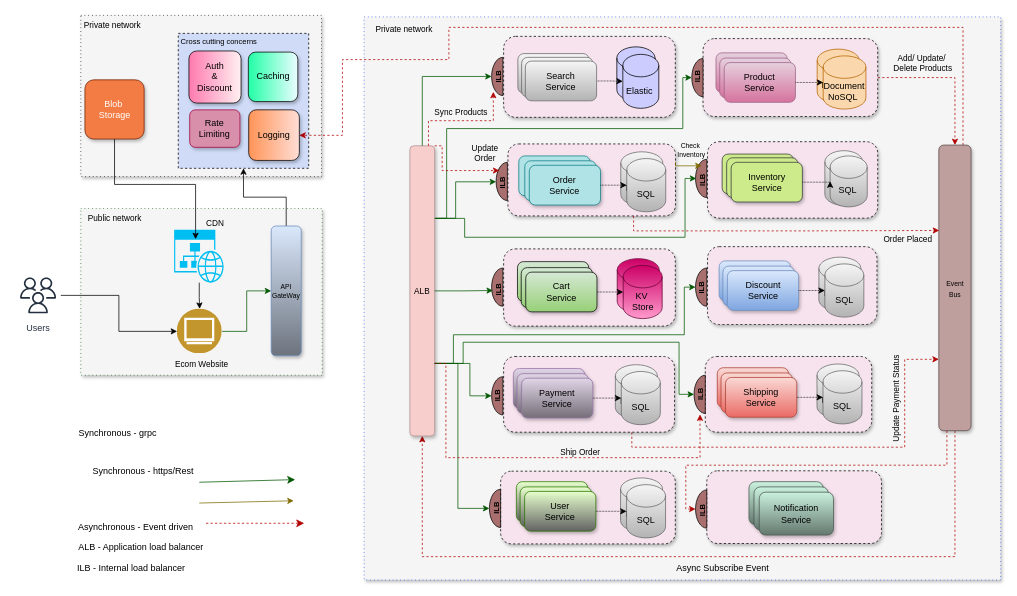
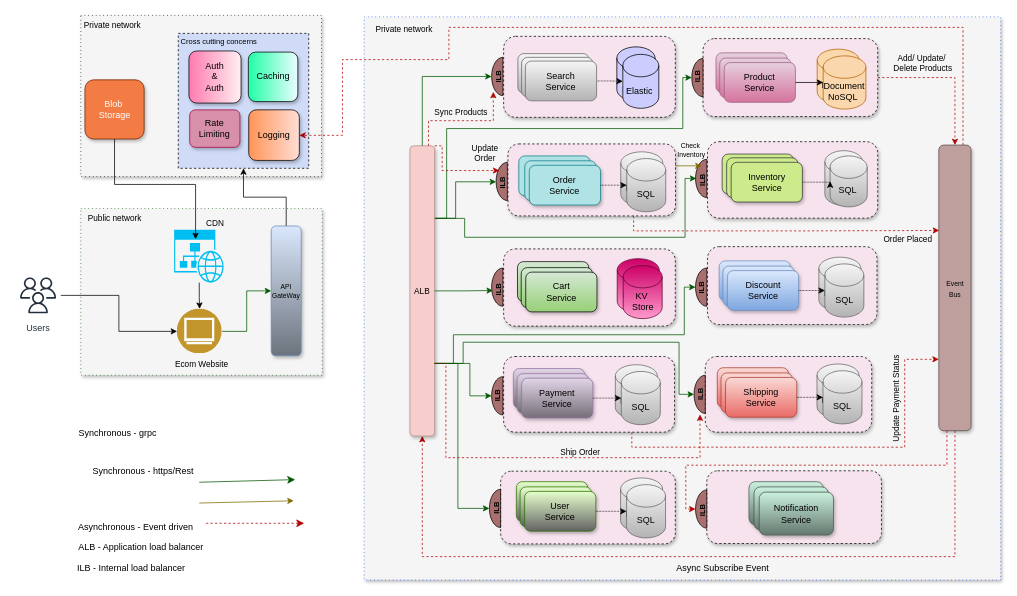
- <mxCell id="89" value="Auth&lt;div&gt;&amp;amp;&lt;/div&gt;&lt;div&gt;Discount&lt;/div&gt;" style="whiteSpace=wrap;html=1;aspect=fixed;rounded=1;shadow=1;fillColor=#FFF0F1;gradientColor=#FF7AAF;gradientDirection=west;" parent="1" vertex="1"><mxGeometry x="251.25" y="67.5" width="69.5" height="69.5" as="geometry" /></mxCell>
+ <mxCell id="89" value="Auth&lt;div&gt;&amp;amp;&lt;/div&gt;&lt;div&gt;Auth&lt;/div&gt;" style="whiteSpace=wrap;html=1;aspect=fixed;rounded=1;shadow=1;fillColor=#FFF0F1;gradientColor=#FF7AAF;gradientDirection=west;" parent="1" vertex="1"><mxGeometry x="251.25" y="67.5" width="69.5" height="69.5" as="geometry" /></mxCell>
- <mxCell id="86" style="edgeStyle=orthogonalEdgeStyle;rounded=0;orthogonalLoop=1;jettySize=auto;html=1;exitX=1;exitY=0.5;exitDx=0;exitDy=0;entryX=0;entryY=0.5;entryDx=0;entryDy=0;entryPerimeter=0;dashed=1;dashPattern=1 1;" parent="1" source="84" target="85" edge="1"><mxGeometry relative="1" as="geometry" /></mxCell>
+ <mxCell id="86" style="edgeStyle=orthogonalEdgeStyle;rounded=0;orthogonalLoop=1;jettySize=auto;html=1;exitX=1;exitY=0.5;exitDx=0;exitDy=0;entryX=0;entryY=0.5;entryDx=0;entryDy=0;entryPerimeter=0;dashed=0;dashPattern=1 1;" parent="1" source="84" target="85" edge="1"><mxGeometry relative="1" as="geometry" /></mxCell>
- <mxCell id="42" style="edgeStyle=orthogonalEdgeStyle;rounded=0;orthogonalLoop=1;jettySize=auto;html=1;exitX=1;exitY=0.5;exitDx=0;exitDy=0;entryX=0;entryY=0.5;entryDx=0;entryDy=0;entryPerimeter=0;dashed=1;dashPattern=1 1;" parent="1" source="40" target="41" edge="1"><mxGeometry relative="1" as="geometry" /></mxCell>
